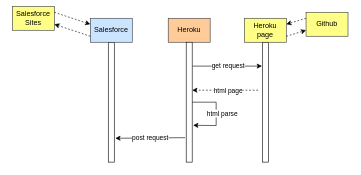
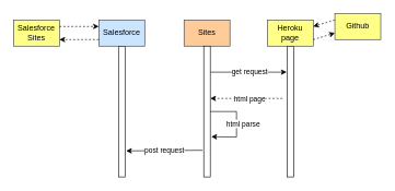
- <mxCell id="14" value="Salesforce&lt;br&gt;Sites" style="rounded=0;whiteSpace=wrap;html=1;fillColor=#ffff88;strokeColor=#36393d;" parent="1" vertex="1"><mxGeometry x="20" y="10" width="70" height="40" as="geometry" /></mxCell>
+ <mxCell id="14" value="Salesforce&lt;br&gt;Sites" style="rounded=0;whiteSpace=wrap;html=1;fillColor=#ffff88;strokeColor=#36393d;" parent="1" vertex="1"><mxGeometry x="20" y="30" width="70" height="40" as="geometry" /></mxCell>
- <mxCell id="2" value="Heroku" style="rounded=0;whiteSpace=wrap;html=1;fillColor=#ffcc99;strokeColor=#36393d;" parent="1" vertex="1"><mxGeometry x="280" y="30" width="70" height="40" as="geometry" /></mxCell>
+ <mxCell id="2" value="Sites" style="rounded=0;whiteSpace=wrap;html=1;fillColor=#ffcc99;strokeColor=#36393d;" parent="1" vertex="1"><mxGeometry x="280" y="30" width="70" height="40" as="geometry" /></mxCell>
